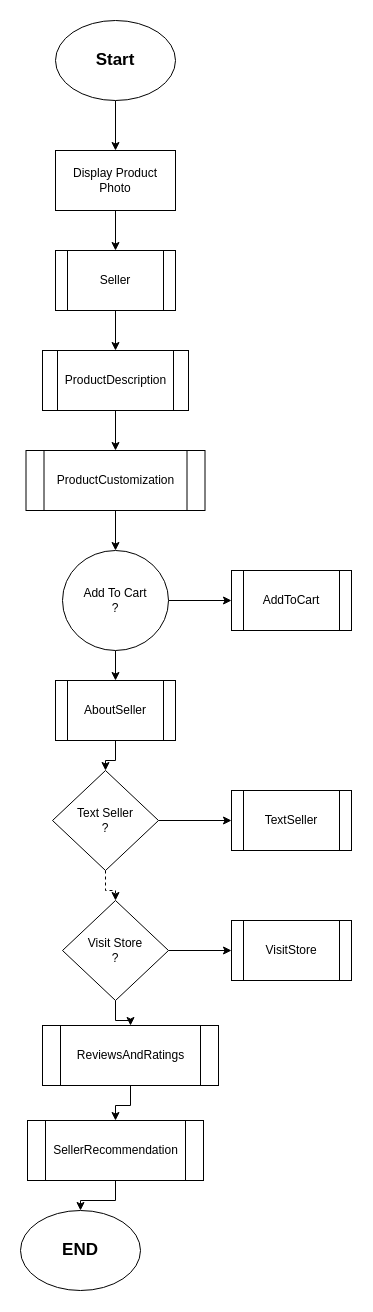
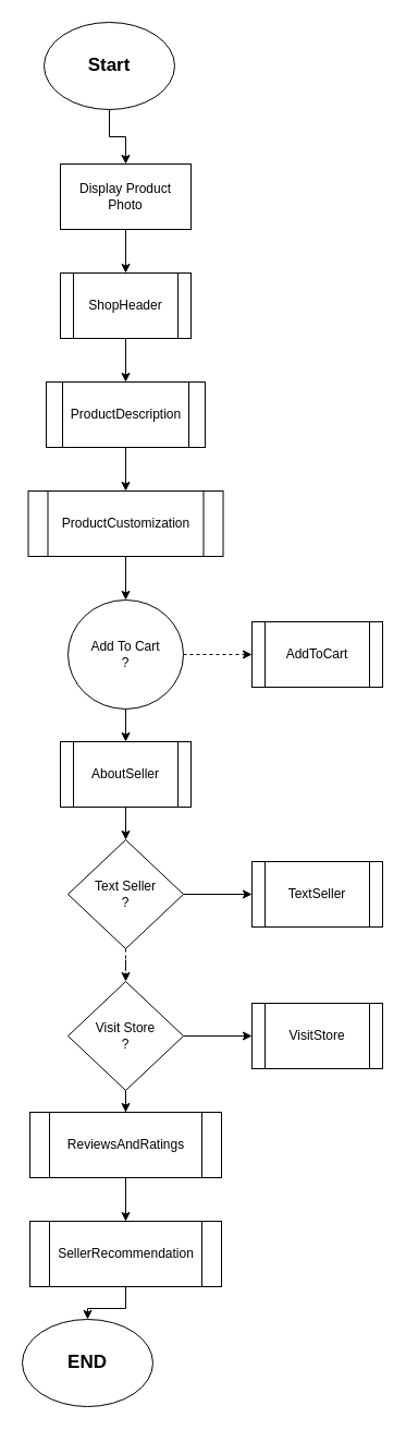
- <mxCell id="3" value="&lt;b&gt;&lt;font style=&quot;font-size: 17px&quot;&gt;Start&lt;/font&gt;&lt;/b&gt;" style="ellipse;whiteSpace=wrap;html=1;" vertex="1" parent="1"><mxGeometry x="55" y="20" width="120" height="80" as="geometry" /></mxCell>
+ <mxCell id="3" value="&lt;b&gt;&lt;font style=&quot;font-size: 17px&quot;&gt;Start&lt;/font&gt;&lt;/b&gt;" style="ellipse;whiteSpace=wrap;html=1;" vertex="1" parent="1"><mxGeometry x="40" y="20" width="120" height="80" as="geometry" /></mxCell>
- <mxCell id="7" value="Seller" style="shape=process;whiteSpace=wrap;html=1;backgroundOutline=1;" vertex="1" parent="1"><mxGeometry x="55" y="250" width="120" height="60" as="geometry" /></mxCell>
+ <mxCell id="7" value="ShopHeader" style="shape=process;whiteSpace=wrap;html=1;backgroundOutline=1;" vertex="1" parent="1"><mxGeometry x="55" y="250" width="120" height="60" as="geometry" /></mxCell>
- <mxCell id="12" value="" style="edgeStyle=orthogonalEdgeStyle;rounded=0;orthogonalLoop=1;jettySize=auto;html=1;" edge="1" parent="1" source="14" target="15"><mxGeometry relative="1" as="geometry" /></mxCell>
+ <mxCell id="12" value="" style="edgeStyle=orthogonalEdgeStyle;rounded=0;orthogonalLoop=1;jettySize=auto;html=1;dashed=1;" edge="1" parent="1" source="14" target="15"><mxGeometry relative="1" as="geometry" /></mxCell>
- <mxCell id="20" value="Text Seller&lt;br&gt;?" style="rhombus;whiteSpace=wrap;html=1;" vertex="1" parent="1"><mxGeometry x="52" y="770" width="106" height="100" as="geometry" /></mxCell>
+ <mxCell id="20" value="Text Seller&lt;br&gt;?" style="rhombus;whiteSpace=wrap;html=1;" vertex="1" parent="1"><mxGeometry x="62" y="770" width="106" height="100" as="geometry" /></mxCell>
- <mxCell id="27" value="ReviewsAndRatings" style="shape=process;whiteSpace=wrap;html=1;backgroundOutline=1;" vertex="1" parent="1"><mxGeometry x="42" y="1025" width="176" height="60" as="geometry" /></mxCell>
+ <mxCell id="27" value="ReviewsAndRatings" style="shape=process;whiteSpace=wrap;html=1;backgroundOutline=1;" vertex="1" parent="1"><mxGeometry x="27" y="1020" width="176" height="60" as="geometry" /></mxCell>
